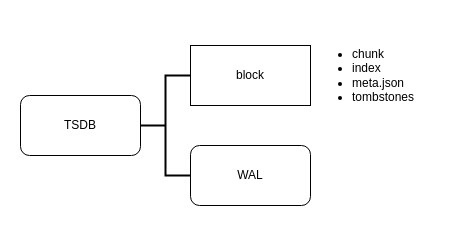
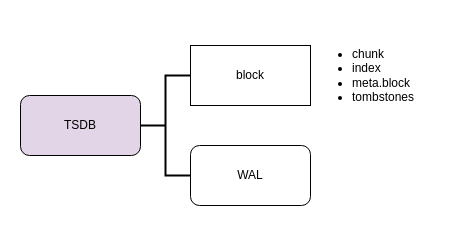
- <mxCell id="6" value="&lt;ul&gt;&lt;li&gt;chunk&lt;/li&gt;&lt;li&gt;index&lt;/li&gt;&lt;li&gt;meta.json&lt;/li&gt;&lt;li&gt;tombstones&lt;/li&gt;&lt;/ul&gt;" style="text;strokeColor=none;fillColor=none;html=1;whiteSpace=wrap;verticalAlign=middle;overflow=hidden;" parent="1" vertex="1"><mxGeometry x="310" y="20" width="120" height="110" as="geometry" /></mxCell>
+ <mxCell id="6" value="&lt;ul&gt;&lt;li&gt;chunk&lt;/li&gt;&lt;li&gt;index&lt;/li&gt;&lt;li&gt;meta.block&lt;/li&gt;&lt;li&gt;tombstones&lt;/li&gt;&lt;/ul&gt;" style="text;strokeColor=none;fillColor=none;html=1;whiteSpace=wrap;verticalAlign=middle;overflow=hidden;" parent="1" vertex="1"><mxGeometry x="310" y="20" width="120" height="110" as="geometry" /></mxCell>
- <mxCell id="2" value="TSDB" style="rounded=1;whiteSpace=wrap;html=1;" parent="1" vertex="1"><mxGeometry x="20" y="95" width="120" height="60" as="geometry" /></mxCell>
+ <mxCell id="2" value="TSDB" style="rounded=1;whiteSpace=wrap;html=1;fillColor=#e1d5e7;" parent="1" vertex="1"><mxGeometry x="20" y="95" width="120" height="60" as="geometry" /></mxCell>
